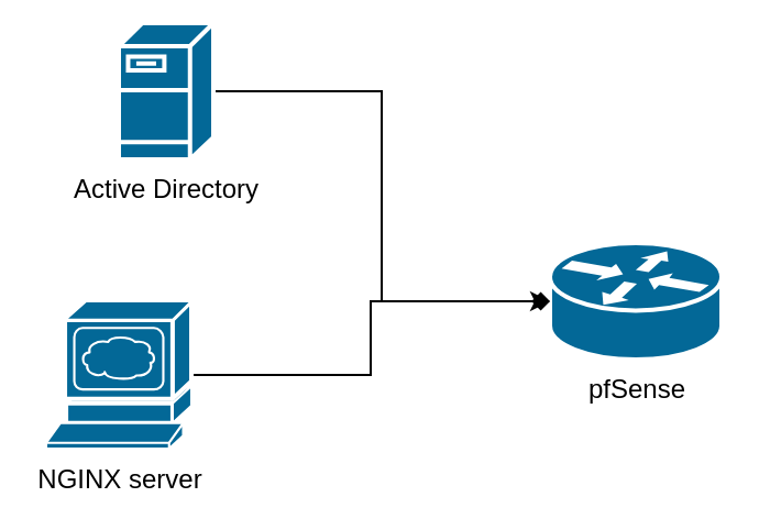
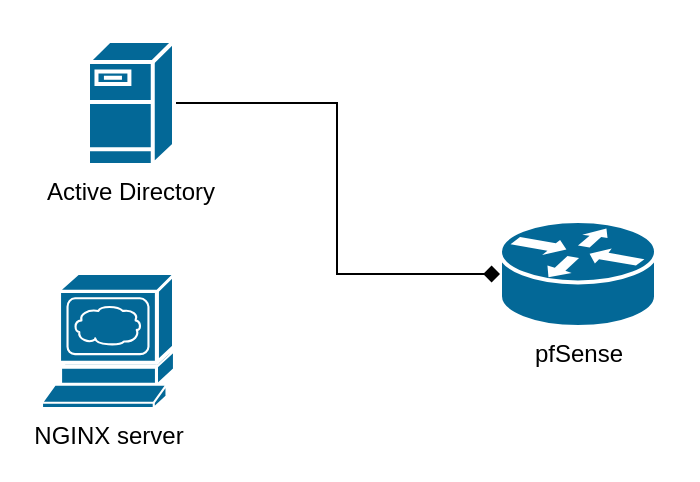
- <mxCell id="6" value="Active Directory" style="shape=mxgraph.cisco.servers.fileserver;html=1;pointerEvents=1;dashed=0;fillColor=#036897;strokeColor=#ffffff;strokeWidth=2;verticalLabelPosition=bottom;verticalAlign=top;align=center;outlineConnect=0;" vertex="1" parent="1"><mxGeometry x="53.5" y="10" width="43" height="62" as="geometry" /></mxCell>
+ <mxCell id="6" value="Active Directory" style="shape=mxgraph.cisco.servers.fileserver;html=1;pointerEvents=1;dashed=0;fillColor=#036897;strokeColor=#ffffff;strokeWidth=2;verticalLabelPosition=bottom;verticalAlign=top;align=center;outlineConnect=0;" vertex="1" parent="1"><mxGeometry x="43.5" y="20" width="43" height="62" as="geometry" /></mxCell>
- <mxCell id="3" style="edgeStyle=orthogonalEdgeStyle;rounded=0;orthogonalLoop=1;jettySize=auto;html=1;exitX=1;exitY=0.5;exitDx=0;exitDy=0;exitPerimeter=0;entryX=0;entryY=0.5;entryDx=0;entryDy=0;entryPerimeter=0;" edge="1" parent="1" source="4" target="2"><mxGeometry relative="1" as="geometry" /></mxCell>
